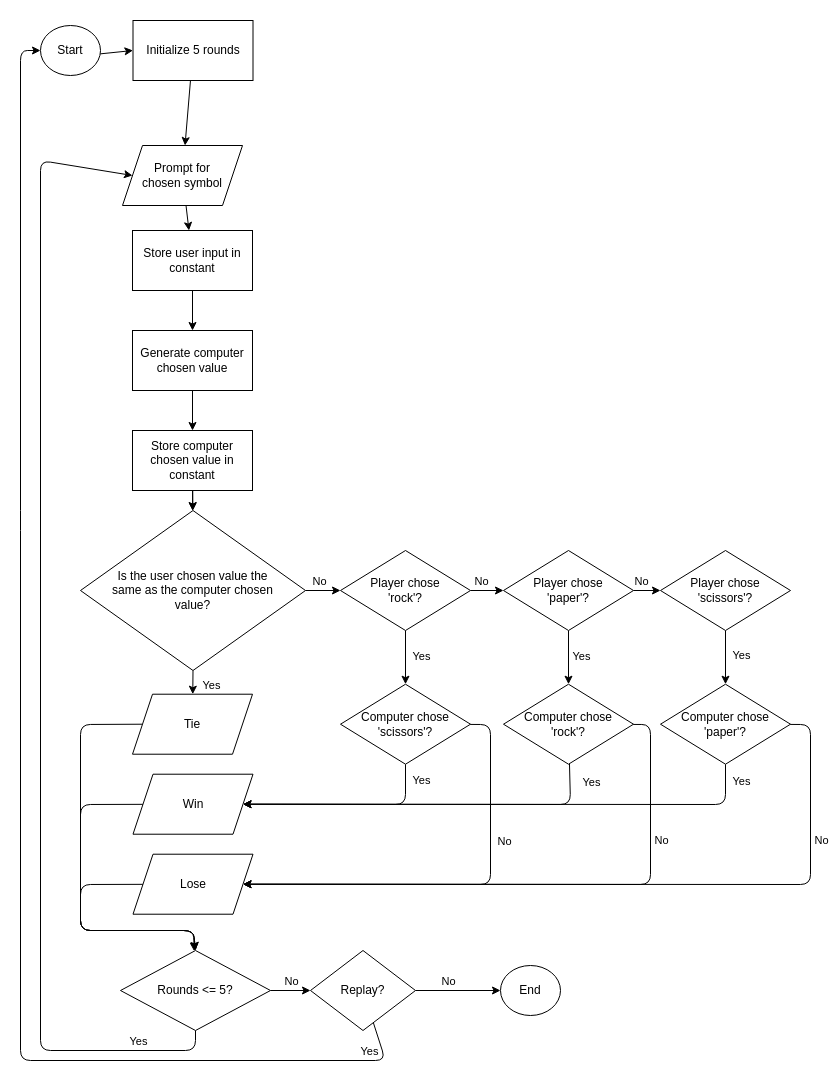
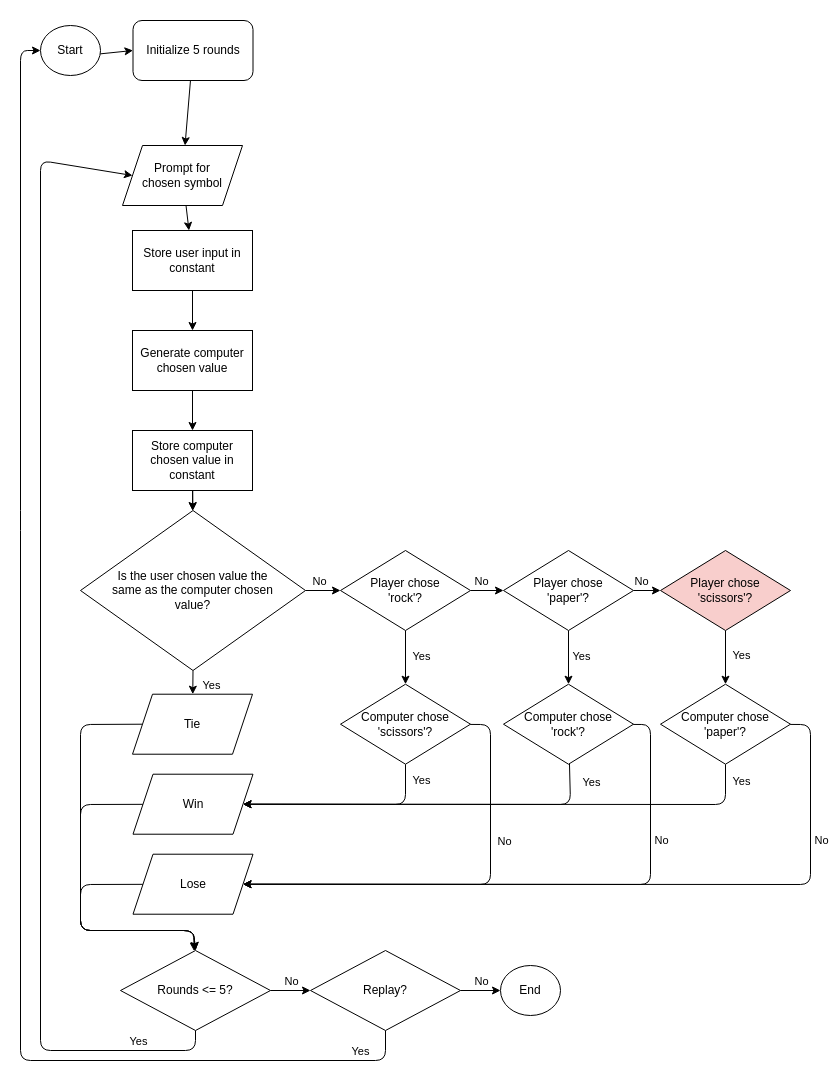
- <mxCell id="63" value="Initialize 5 rounds" style="rounded=0;whiteSpace=wrap;html=1;" vertex="1" parent="1"><mxGeometry x="132.5" y="20" width="120" height="60" as="geometry" /></mxCell>
+ <mxCell id="63" value="Initialize 5 rounds" style="whiteSpace=wrap;html=1;rounded=1;" vertex="1" parent="1"><mxGeometry x="132.5" y="20" width="120" height="60" as="geometry" /></mxCell>
- <mxCell id="51" value="Player chose&lt;br&gt;'scissors'?" style="rhombus;whiteSpace=wrap;html=1;" vertex="1" parent="1"><mxGeometry x="660" y="550" width="130" height="80" as="geometry" /></mxCell>
+ <mxCell id="51" value="Player chose&lt;br&gt;'scissors'?" style="rhombus;whiteSpace=wrap;html=1;fillColor=#f8cecc;" vertex="1" parent="1"><mxGeometry x="660" y="550" width="130" height="80" as="geometry" /></mxCell>
- <mxCell id="61" value="Replay?" style="rhombus;whiteSpace=wrap;html=1;" vertex="1" parent="1"><mxGeometry x="310" y="950" width="105" height="80" as="geometry" /></mxCell>
+ <mxCell id="61" value="Replay?" style="rhombus;whiteSpace=wrap;html=1;" vertex="1" parent="1"><mxGeometry x="310" y="950" width="150" height="80" as="geometry" /></mxCell>
